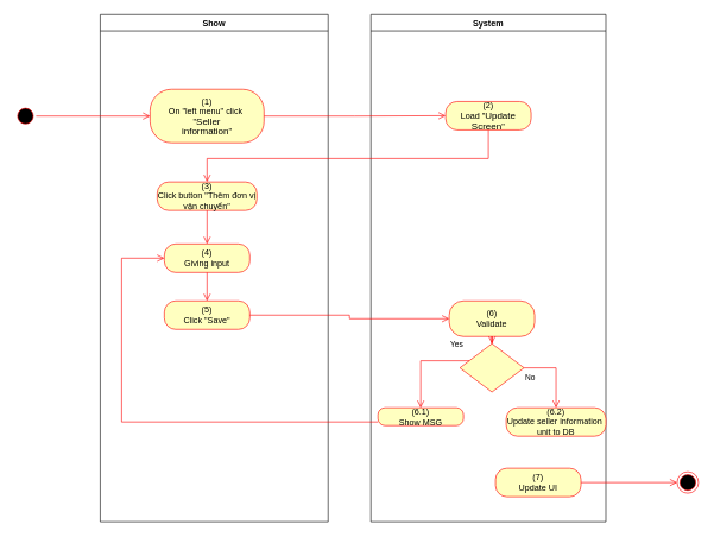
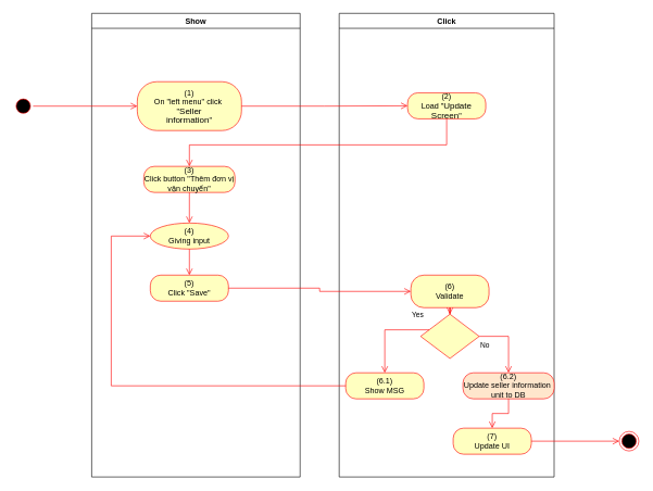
- <mxCell id="9" value="System" style="swimlane;whiteSpace=wrap;startSize=23;" vertex="1" parent="1"><mxGeometry x="520" y="20" width="330" height="712" as="geometry" /></mxCell>
+ <mxCell id="9" value="Click" style="swimlane;whiteSpace=wrap;startSize=23;" vertex="1" parent="1"><mxGeometry x="520" y="20" width="330" height="712" as="geometry" /></mxCell>
- <mxCell id="6" value="(4)&lt;br&gt;Giving input" style="rounded=1;whiteSpace=wrap;html=1;arcSize=40;fontColor=#000000;fillColor=#ffffc0;strokeColor=#ff0000;" vertex="1" parent="2"><mxGeometry x="90" y="322" width="120" height="40" as="geometry" /></mxCell>
+ <mxCell id="6" value="(4)&lt;br&gt;Giving input" style="ellipse;whiteSpace=wrap;html=1;arcSize=40;fontColor=#000000;fillColor=#ffffc0;strokeColor=#ff0000;" vertex="1" parent="2"><mxGeometry x="90" y="322" width="120" height="40" as="geometry" /></mxCell>
- <mxCell id="18" value="(6.1)&lt;br&gt;Show MSG" style="rounded=1;whiteSpace=wrap;html=1;arcSize=40;fontColor=#000000;fillColor=#ffffc0;strokeColor=#ff0000;" vertex="1" parent="9"><mxGeometry x="10" y="552" width="120" height="25" as="geometry" /></mxCell>
+ <mxCell id="18" value="(6.1)&lt;br&gt;Show MSG" style="rounded=1;whiteSpace=wrap;html=1;arcSize=40;fontColor=#000000;fillColor=#ffffc0;strokeColor=#ff0000;" vertex="1" parent="9"><mxGeometry x="10" y="552" width="120" height="40" as="geometry" /></mxCell>
- <mxCell id="15" value="(6.2)&lt;br&gt;Update seller information&amp;nbsp; unit to DB" style="rounded=1;whiteSpace=wrap;html=1;arcSize=40;fontColor=#000000;fillColor=#ffffc0;strokeColor=#ff0000;" vertex="1" parent="9"><mxGeometry x="190" y="552" width="140" height="40" as="geometry" /></mxCell>
+ <mxCell id="15" value="(6.2)&lt;br&gt;Update seller information&amp;nbsp; unit to DB" style="rounded=1;whiteSpace=wrap;html=1;arcSize=40;fontColor=#000000;fillColor=#ffe6cc;strokeColor=#ff0000;" vertex="1" parent="9"><mxGeometry x="190" y="552" width="140" height="40" as="geometry" /></mxCell>
+ <mxCell id="17" value="" style="edgeStyle=orthogonalEdgeStyle;html=1;verticalAlign=bottom;endArrow=open;endSize=8;strokeColor=#ff0000;rounded=0;exitX=0.5;exitY=1;exitDx=0;exitDy=0;entryX=0.5;entryY=0;entryDx=0;entryDy=0;" edge="1" parent="9" source="15" target="16"><mxGeometry relative="1" as="geometry"><mxPoint x="170" y="642" as="targetPoint" /></mxGeometry></mxCell>
